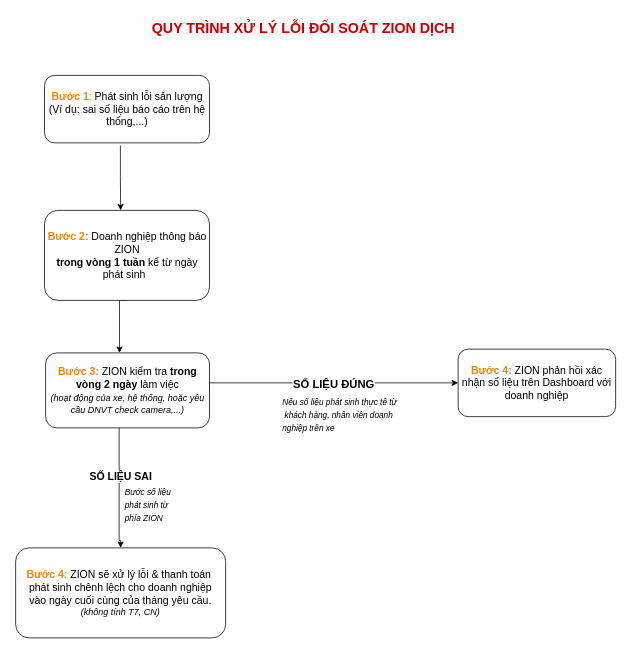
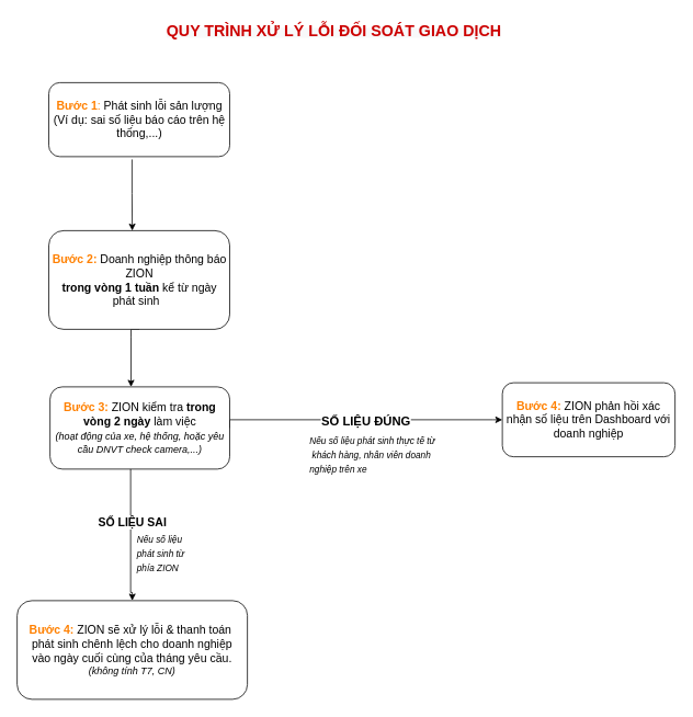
- <mxCell id="12" value="&lt;span style=&quot;font-family: &amp;#34;helvetica&amp;#34; ; font-style: normal ; letter-spacing: normal ; text-align: center ; text-indent: 0px ; text-transform: none ; word-spacing: 0px ; background-color: rgb(248 , 249 , 250) ; display: inline ; float: none&quot;&gt;&lt;b&gt;&lt;font style=&quot;font-size: 19px&quot; color=&quot;#cc0000&quot;&gt;QUY TRÌNH XỬ LÝ LỖI ĐỐI SOÁT ZION DỊCH&lt;/font&gt;&lt;/b&gt;&lt;/span&gt;" style="text;whiteSpace=wrap;html=1;fontSize=11;" vertex="1" parent="1"><mxGeometry x="200" y="20" width="420" height="40" as="geometry" /></mxCell>
+ <mxCell id="12" value="&lt;span style=&quot;font-family: &amp;#34;helvetica&amp;#34; ; font-style: normal ; letter-spacing: normal ; text-align: center ; text-indent: 0px ; text-transform: none ; word-spacing: 0px ; background-color: rgb(248 , 249 , 250) ; display: inline ; float: none&quot;&gt;&lt;b&gt;&lt;font style=&quot;font-size: 19px&quot; color=&quot;#cc0000&quot;&gt;QUY TRÌNH XỬ LÝ LỖI ĐỐI SOÁT GIAO DỊCH&lt;/font&gt;&lt;/b&gt;&lt;/span&gt;" style="text;whiteSpace=wrap;html=1;fontSize=11;" vertex="1" parent="1"><mxGeometry x="200" y="20" width="420" height="40" as="geometry" /></mxCell>
- <mxCell id="16" value="&lt;span style=&quot;color: rgb(0 , 0 , 0) ; font-family: &amp;#34;helvetica&amp;#34; ; font-size: 11px ; font-weight: 400 ; letter-spacing: normal ; text-align: center ; text-indent: 0px ; text-transform: none ; word-spacing: 0px ; background-color: rgb(255 , 255 , 255) ; display: inline ; float: none&quot;&gt;&lt;i&gt;Bước số liệu phát sinh từ phía ZION&lt;/i&gt;&lt;/span&gt;" style="text;whiteSpace=wrap;html=1;fontSize=14;fontColor=#FF8000;" vertex="1" parent="1"><mxGeometry x="163.5" y="640" width="80" height="50" as="geometry" /></mxCell>
+ <mxCell id="16" value="&lt;span style=&quot;color: rgb(0 , 0 , 0) ; font-family: &amp;#34;helvetica&amp;#34; ; font-size: 11px ; font-weight: 400 ; letter-spacing: normal ; text-align: center ; text-indent: 0px ; text-transform: none ; word-spacing: 0px ; background-color: rgb(255 , 255 , 255) ; display: inline ; float: none&quot;&gt;&lt;i&gt;Nếu số liệu phát sinh từ phía ZION&lt;/i&gt;&lt;/span&gt;" style="text;whiteSpace=wrap;html=1;fontSize=14;fontColor=#FF8000;" vertex="1" parent="1"><mxGeometry x="163.5" y="640" width="80" height="50" as="geometry" /></mxCell>
